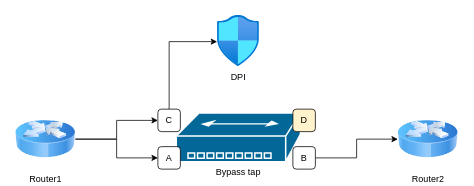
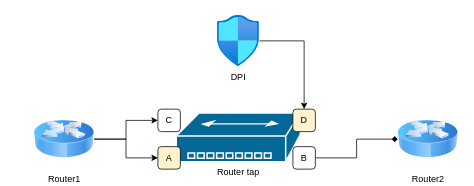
- <mxCell id="14" style="edgeStyle=orthogonalEdgeStyle;rounded=0;orthogonalLoop=1;jettySize=auto;html=1;entryX=-0.004;entryY=0.515;entryDx=0;entryDy=0;entryPerimeter=0;exitX=0.5;exitY=0;exitDx=0;exitDy=0;" edge="1" parent="1" source="9" target="7"><mxGeometry relative="1" as="geometry" /></mxCell>
+ <mxCell id="6" style="edgeStyle=orthogonalEdgeStyle;rounded=0;orthogonalLoop=1;jettySize=auto;html=1;entryX=0.5;entryY=0;entryDx=0;entryDy=0;" parent="1" source="7" target="13" edge="1"><mxGeometry relative="1" as="geometry" /></mxCell>
- <mxCell id="4" value="Router1" style="image;html=1;image=img/lib/clip_art/networking/Router_Icon_128x128.png" parent="1" vertex="1"><mxGeometry x="20" y="145" width="80" height="80" as="geometry" /></mxCell>
+ <mxCell id="4" value="Router1" style="image;html=1;image=img/lib/clip_art/networking/Router_Icon_128x128.png" parent="1" vertex="1"><mxGeometry x="45" y="145" width="80" height="80" as="geometry" /></mxCell>
- <mxCell id="11" style="edgeStyle=orthogonalEdgeStyle;rounded=0;orthogonalLoop=1;jettySize=auto;html=1;entryX=0;entryY=0.5;entryDx=0;entryDy=0;" parent="1" source="12" target="5" edge="1"><mxGeometry relative="1" as="geometry" /></mxCell>
+ <mxCell id="11" style="edgeStyle=orthogonalEdgeStyle;rounded=0;orthogonalLoop=1;jettySize=auto;html=1;entryX=0;entryY=0.5;entryDx=0;entryDy=0;endArrow=diamond;" parent="1" source="12" target="5" edge="1"><mxGeometry relative="1" as="geometry" /></mxCell>
- <mxCell id="10" value="A" style="rounded=1;whiteSpace=wrap;html=1;" parent="1" vertex="1"><mxGeometry x="210" y="195" width="30" height="30" as="geometry" /></mxCell>
+ <mxCell id="10" value="A" style="rounded=1;whiteSpace=wrap;html=1;fillColor=#fff2cc;" parent="1" vertex="1"><mxGeometry x="210" y="195" width="30" height="30" as="geometry" /></mxCell>
- <mxCell id="8" value="Bypass tap" style="shape=mxgraph.cisco.hubs_and_gateways.small_hub;sketch=0;html=1;pointerEvents=1;dashed=0;fillColor=#036897;strokeColor=#ffffff;strokeWidth=2;verticalLabelPosition=bottom;verticalAlign=top;align=center;outlineConnect=0;" parent="1" vertex="1"><mxGeometry x="234.5" y="150" width="165.5" height="65" as="geometry" /></mxCell>
+ <mxCell id="8" value="Router tap" style="shape=mxgraph.cisco.hubs_and_gateways.small_hub;sketch=0;html=1;pointerEvents=1;dashed=0;fillColor=#036897;strokeColor=#ffffff;strokeWidth=2;verticalLabelPosition=bottom;verticalAlign=top;align=center;outlineConnect=0;" parent="1" vertex="1"><mxGeometry x="234.5" y="150" width="165.5" height="65" as="geometry" /></mxCell>
